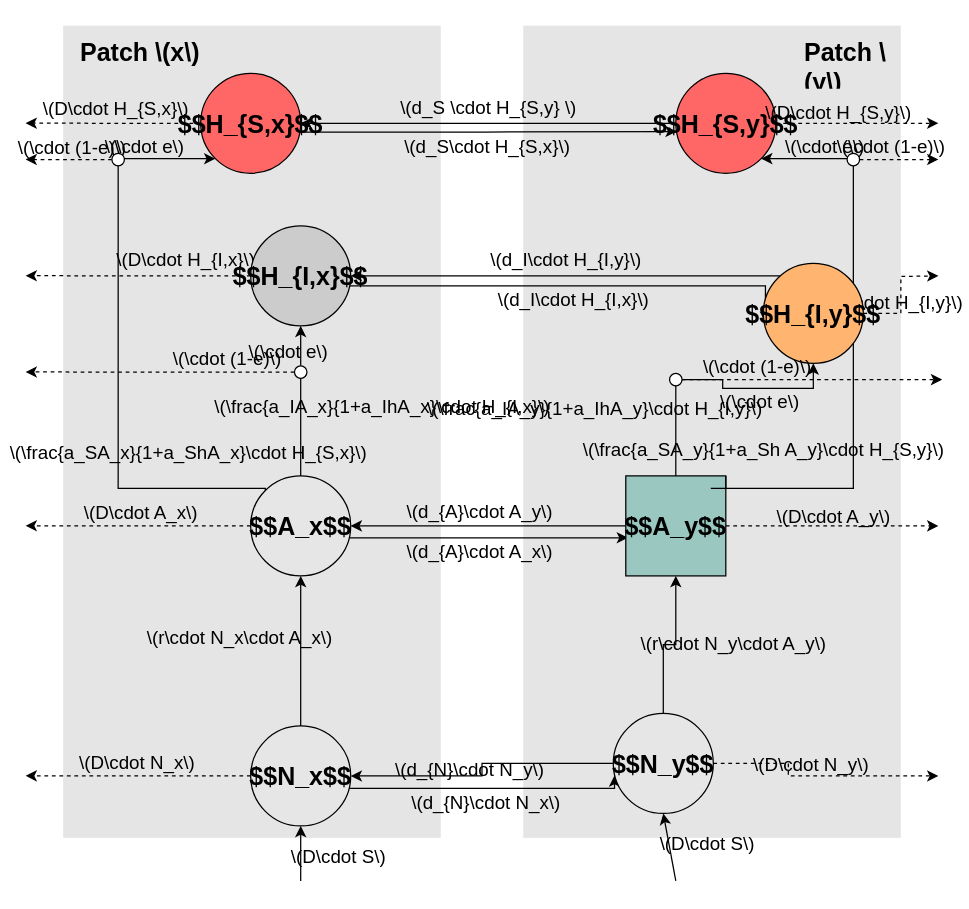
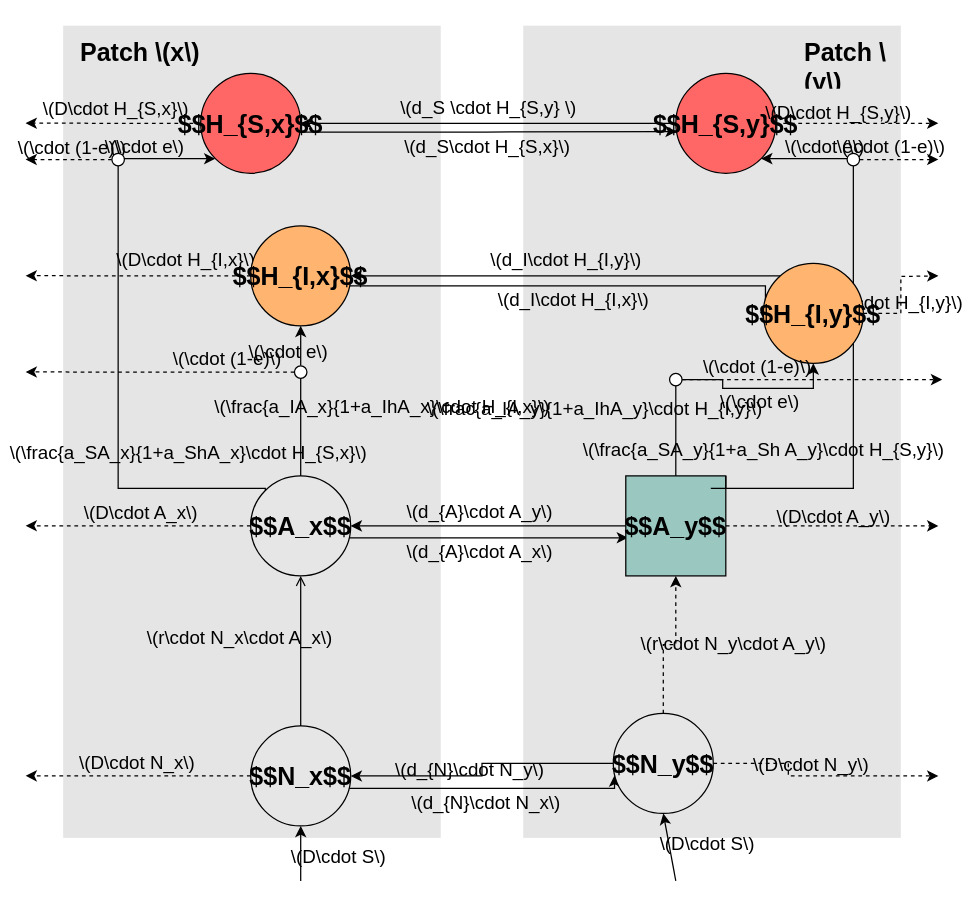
- <mxCell id="30" value="&lt;font data-font-src=&quot;https://fonts.googleapis.com/css?family=Roboto&quot; style=&quot;font-size: 20px;&quot;&gt;$$H_{I,x}$$&lt;/font&gt;" style="ellipse;whiteSpace=wrap;html=1;aspect=fixed;fillColor=#cccccc;labelBackgroundColor=none;fontSize=20;fontStyle=1;" vertex="1" parent="1"><mxGeometry x="200" y="180.1" width="80" height="80" as="geometry" /></mxCell>
+ <mxCell id="30" value="&lt;font data-font-src=&quot;https://fonts.googleapis.com/css?family=Roboto&quot; style=&quot;font-size: 20px;&quot;&gt;$$H_{I,x}$$&lt;/font&gt;" style="ellipse;whiteSpace=wrap;html=1;aspect=fixed;fillColor=#FFB570;labelBackgroundColor=none;fontSize=20;fontStyle=1" vertex="1" parent="1"><mxGeometry x="200" y="180.1" width="80" height="80" as="geometry" /></mxCell>
- <mxCell id="4" value="\(r\cdot N_x\cdot A_x\)" style="edgeStyle=orthogonalEdgeStyle;rounded=0;orthogonalLoop=1;jettySize=auto;html=1;exitX=0;exitY=0.5;exitDx=0;exitDy=0;entryX=0.5;entryY=1;entryDx=0;entryDy=0;labelBackgroundColor=none;fontSize=15;" edge="1" parent="1" source="7" target="11"><mxGeometry x="0.183" y="49" relative="1" as="geometry"><mxPoint x="236.5" y="322.12" as="targetPoint" /><Array as="points"><mxPoint x="240" y="570.1" /><mxPoint x="240" y="570.1" /></Array><mxPoint as="offset" /></mxGeometry></mxCell>
+ <mxCell id="4" value="\(r\cdot N_x\cdot A_x\)" style="edgeStyle=orthogonalEdgeStyle;rounded=0;orthogonalLoop=1;jettySize=auto;html=1;exitX=0;exitY=0.5;exitDx=0;exitDy=0;entryX=0.5;entryY=1;entryDx=0;entryDy=0;labelBackgroundColor=none;fontSize=15;endArrow=open;" edge="1" parent="1" source="7" target="11"><mxGeometry x="0.183" y="49" relative="1" as="geometry"><mxPoint x="236.5" y="322.12" as="targetPoint" /><Array as="points"><mxPoint x="240" y="570.1" /><mxPoint x="240" y="570.1" /></Array><mxPoint as="offset" /></mxGeometry></mxCell>
- <mxCell id="23" value="\(r\cdot N_y\cdot A_y\)" style="edgeStyle=orthogonalEdgeStyle;rounded=0;orthogonalLoop=1;jettySize=auto;html=1;exitX=0;exitY=0.5;exitDx=0;exitDy=0;labelBackgroundColor=none;fontSize=15;" edge="1" parent="1" source="17" target="20"><mxGeometry x="0.1" y="-46" relative="1" as="geometry"><mxPoint x="663.5" y="588.12" as="sourcePoint" /><mxPoint x="636.433" y="341.211" as="targetPoint" /><Array as="points" /><mxPoint as="offset" /></mxGeometry></mxCell>
+ <mxCell id="23" value="\(r\cdot N_y\cdot A_y\)" style="edgeStyle=orthogonalEdgeStyle;rounded=0;orthogonalLoop=1;jettySize=auto;html=1;exitX=0;exitY=0.5;exitDx=0;exitDy=0;labelBackgroundColor=none;fontSize=15;dashed=1;" edge="1" parent="1" source="17" target="20"><mxGeometry x="0.1" y="-46" relative="1" as="geometry"><mxPoint x="663.5" y="588.12" as="sourcePoint" /><mxPoint x="636.433" y="341.211" as="targetPoint" /><Array as="points" /><mxPoint as="offset" /></mxGeometry></mxCell>
